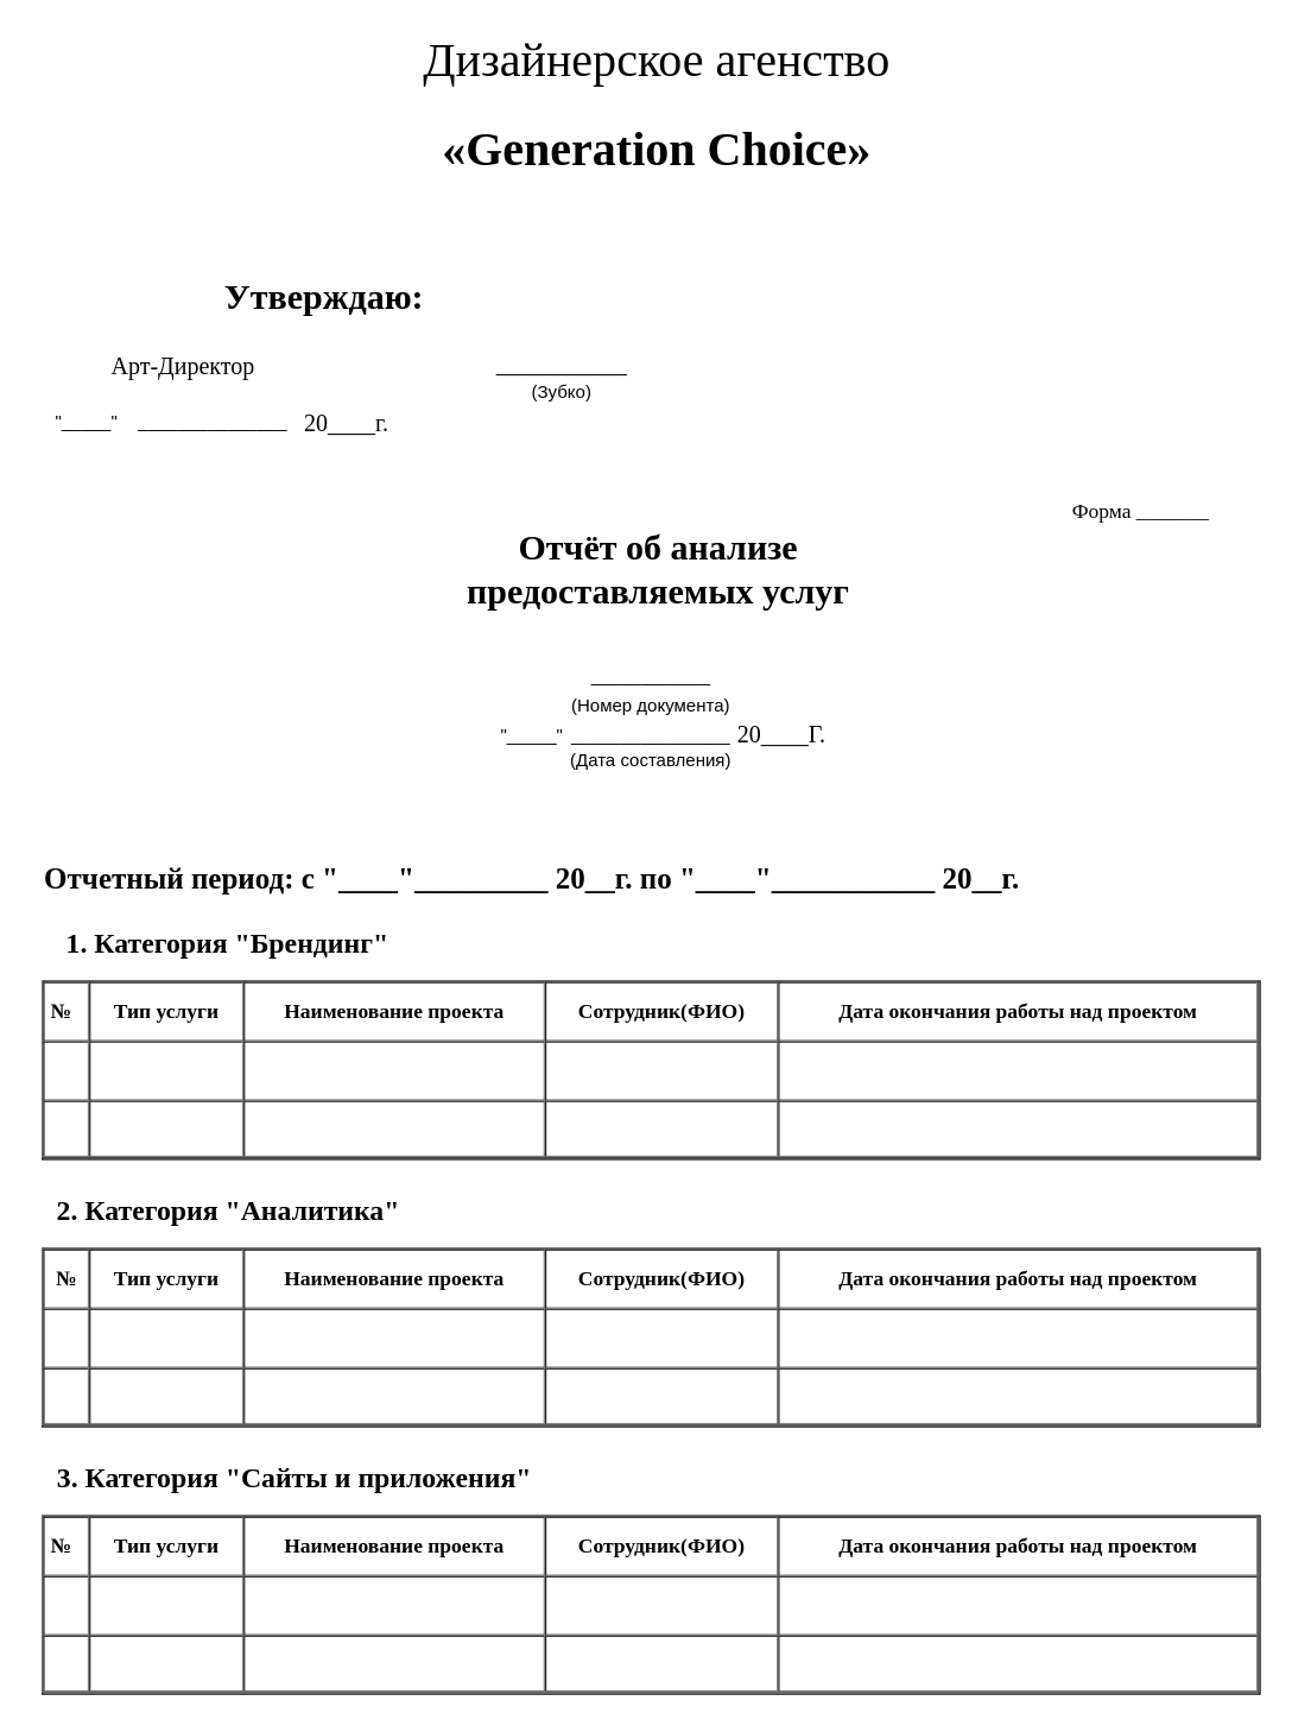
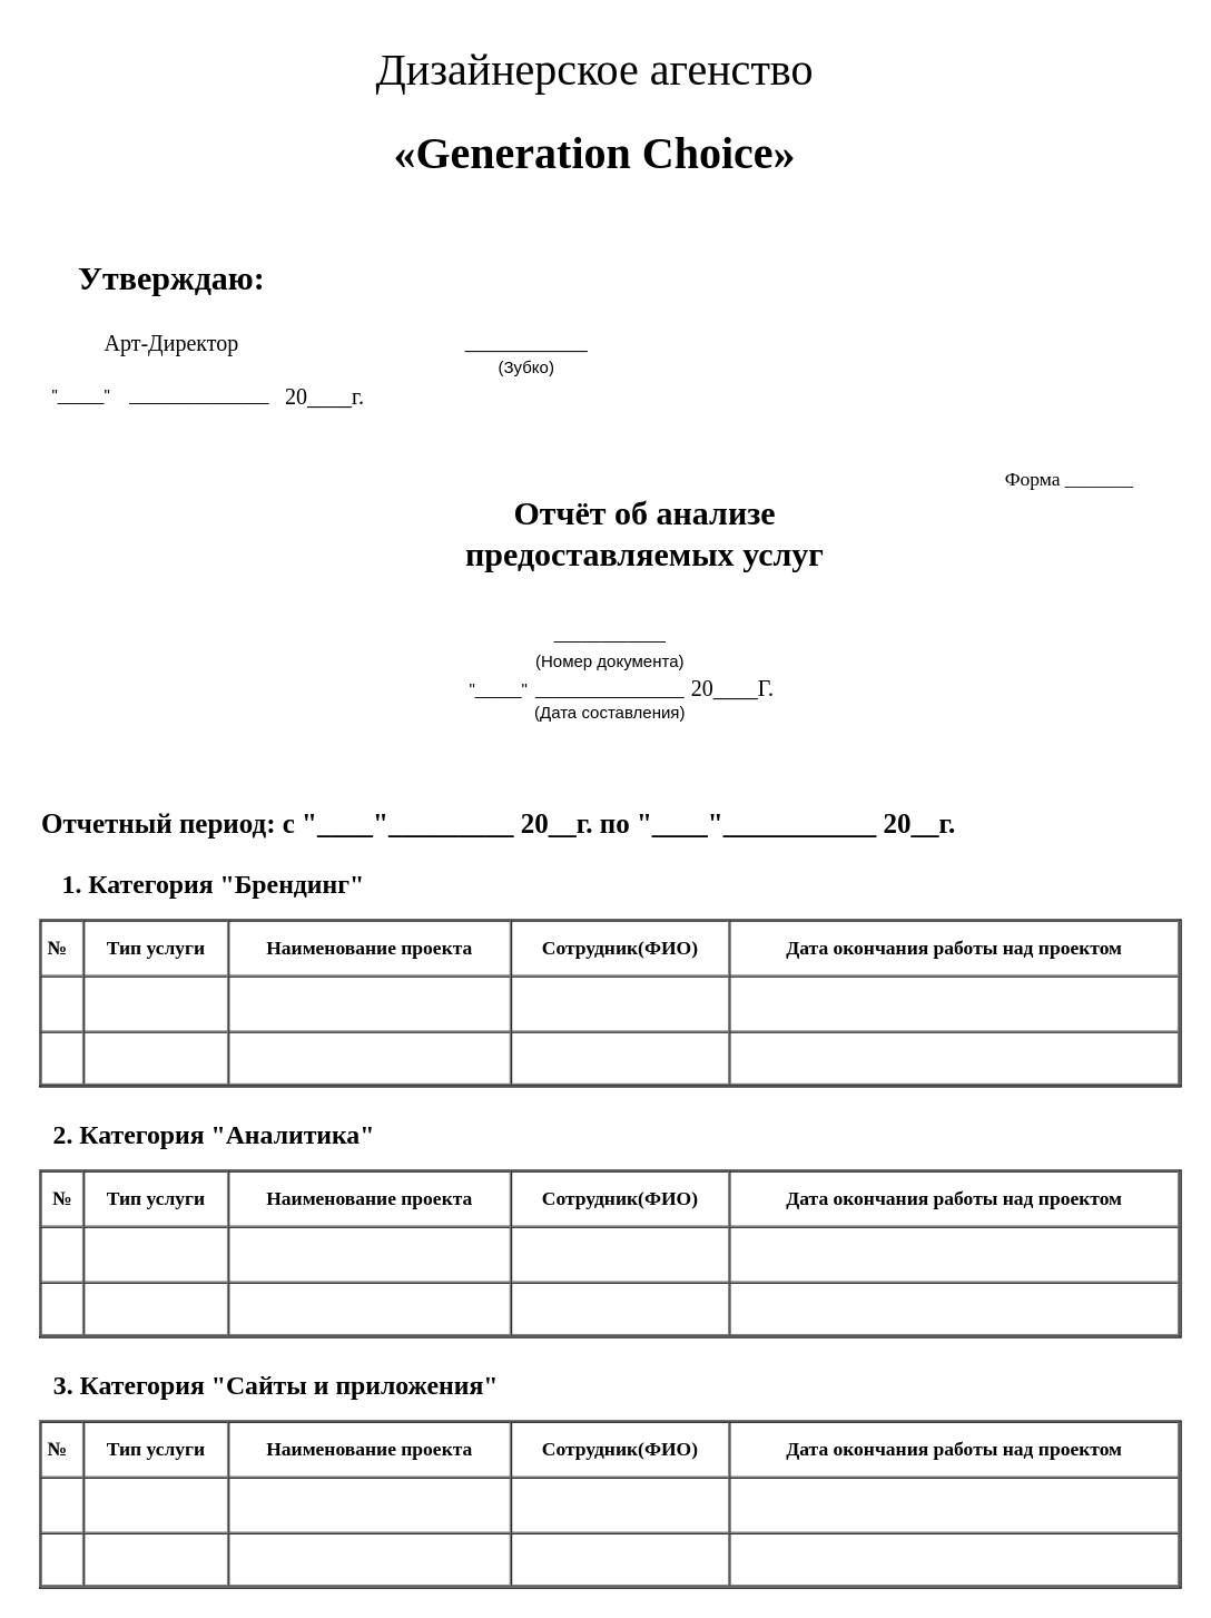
- <mxCell id="15" value="&lt;h1&gt;&lt;span style=&quot;font-weight: normal&quot;&gt;Дизайнерское агенство&lt;/span&gt;&lt;/h1&gt;&lt;h1&gt;«Generation Choice»&lt;/h1&gt;" style="text;html=1;strokeColor=none;fillColor=none;align=center;verticalAlign=middle;whiteSpace=wrap;rounded=0;fontFamily=Times New Roman;fontSize=16;" parent="1" vertex="1"><mxGeometry x="267" y="20" width="350" height="100" as="geometry" /></mxCell>
+ <mxCell id="15" value="&lt;h1&gt;&lt;span style=&quot;font-weight: normal&quot;&gt;Дизайнерское агенство&lt;/span&gt;&lt;/h1&gt;&lt;h1&gt;«Generation Choice»&lt;/h1&gt;" style="text;html=1;strokeColor=none;fillColor=none;align=center;verticalAlign=middle;whiteSpace=wrap;rounded=0;fontFamily=Times New Roman;fontSize=16;" parent="1" vertex="1"><mxGeometry x="252" y="30" width="350" height="100" as="geometry" /></mxCell>
- <mxCell id="2" value="&lt;h1&gt;&lt;font face=&quot;Times New Roman&quot;&gt;Утверждаю:&lt;/font&gt;&lt;/h1&gt;" style="text;html=1;strokeColor=none;fillColor=none;align=center;verticalAlign=middle;whiteSpace=wrap;rounded=0;" parent="1" vertex="1"><mxGeometry x="148" y="180" width="140" height="40" as="geometry" /></mxCell>
+ <mxCell id="2" value="&lt;h1&gt;&lt;font face=&quot;Times New Roman&quot;&gt;Утверждаю:&lt;/font&gt;&lt;/h1&gt;" style="text;html=1;strokeColor=none;fillColor=none;align=center;verticalAlign=middle;whiteSpace=wrap;rounded=0;" parent="1" vertex="1"><mxGeometry x="53" y="180" width="140" height="40" as="geometry" /></mxCell>
- <mxCell id="8" value="&lt;h1&gt;&lt;font face=&quot;Times New Roman&quot;&gt;&lt;font style=&quot;font-size: 24px&quot;&gt;Отчёт об анализе предоставляемых услуг&lt;br&gt;&lt;/font&gt;&lt;/font&gt;&lt;/h1&gt;" style="text;html=1;strokeColor=none;fillColor=none;align=center;verticalAlign=middle;whiteSpace=wrap;rounded=0;fontFamily=Helvetica;fontSize=12;" parent="1" vertex="1"><mxGeometry x="263" y="350" width="360" height="65" as="geometry" /></mxCell>
+ <mxCell id="8" value="&lt;h1&gt;&lt;font face=&quot;Times New Roman&quot;&gt;&lt;font style=&quot;font-size: 24px&quot;&gt;Отчёт об анализе предоставляемых услуг&lt;br&gt;&lt;/font&gt;&lt;/font&gt;&lt;/h1&gt;" style="text;html=1;strokeColor=none;fillColor=none;align=center;verticalAlign=middle;whiteSpace=wrap;rounded=0;fontFamily=Helvetica;fontSize=12;" parent="1" vertex="1"><mxGeometry x="283" y="350" width="360" height="65" as="geometry" /></mxCell>
